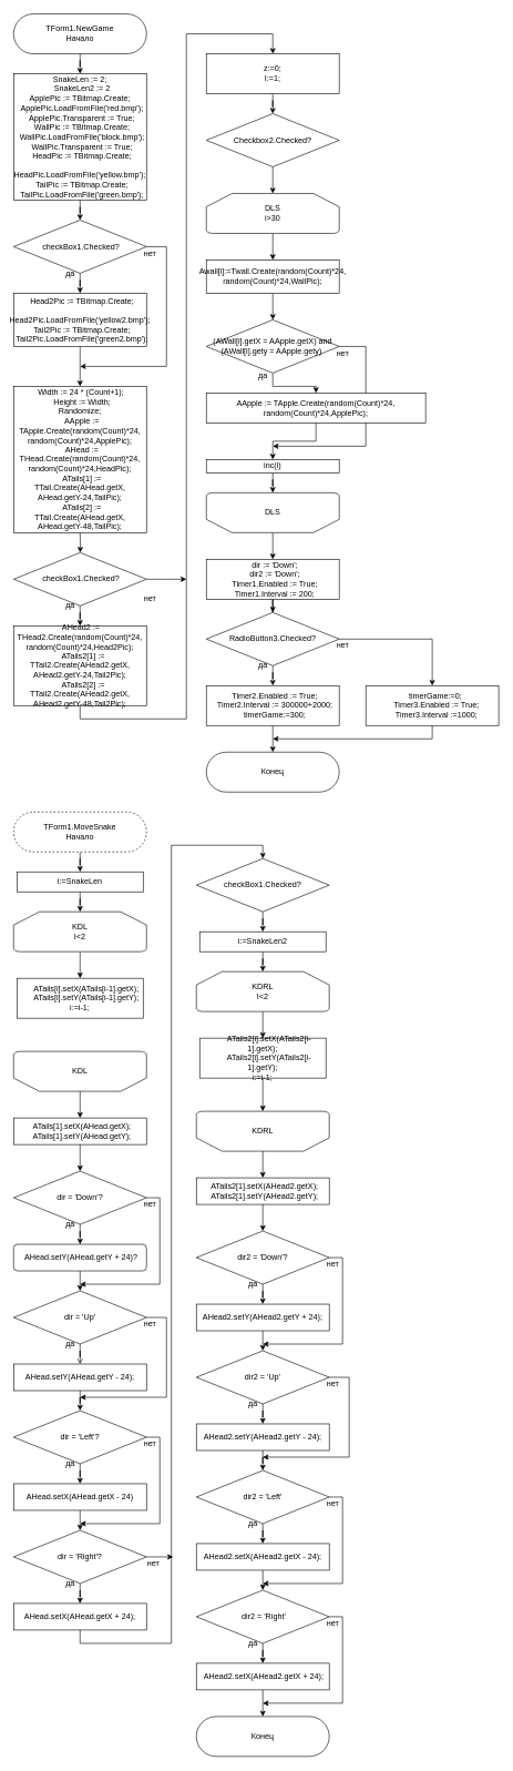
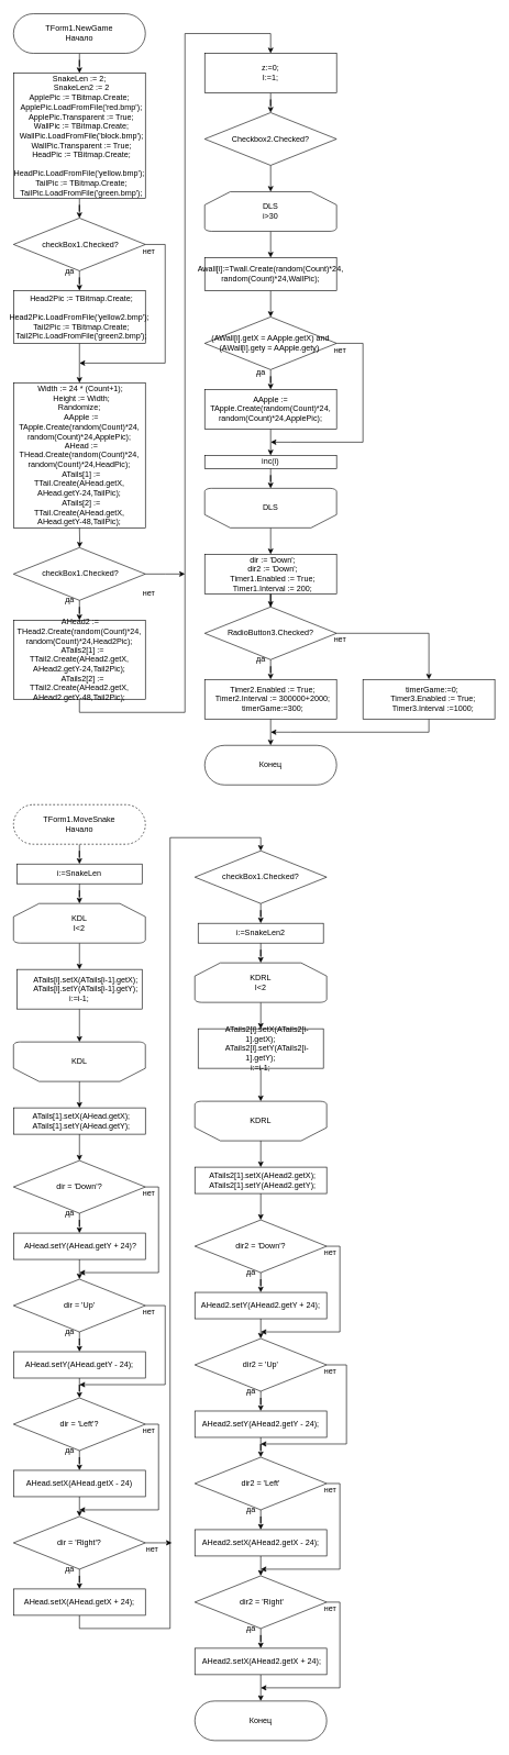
- <mxCell id="34" value="AApple := TApple.Create(random(Count)*24,&lt;br&gt;random(Count)*24,ApplePic);" style="rounded=0;whiteSpace=wrap;html=1;strokeWidth=1;" vertex="1" parent="1"><mxGeometry x="310" y="590" width="330" height="45" as="geometry" /></mxCell>
+ <mxCell id="34" value="AApple := TApple.Create(random(Count)*24,&lt;br&gt;random(Count)*24,ApplePic);" style="rounded=0;whiteSpace=wrap;html=1;strokeWidth=1;" vertex="1" parent="1"><mxGeometry x="310" y="590" width="200" height="60" as="geometry" /></mxCell>
+ <mxCell id="57" style="edgeStyle=orthogonalEdgeStyle;rounded=0;orthogonalLoop=1;jettySize=auto;html=1;exitX=0.5;exitY=1;exitDx=0;exitDy=0;" edge="1" parent="1" source="58" target="60"><mxGeometry relative="1" as="geometry" /></mxCell>
- <mxCell id="67" value="&amp;nbsp;AHead.setY(AHead.getY + 24)?" style="whiteSpace=wrap;html=1;strokeWidth=1;rounded=1;" vertex="1" parent="1"><mxGeometry x="20" y="1870" width="200" height="40" as="geometry" /></mxCell>
+ <mxCell id="67" value="&amp;nbsp;AHead.setY(AHead.getY + 24)?" style="rounded=0;whiteSpace=wrap;html=1;strokeWidth=1;" vertex="1" parent="1"><mxGeometry x="20" y="1870" width="200" height="40" as="geometry" /></mxCell>
- <mxCell id="70" style="edgeStyle=orthogonalEdgeStyle;rounded=0;orthogonalLoop=1;jettySize=auto;html=1;exitX=0.5;exitY=1;exitDx=0;exitDy=0;endArrow=open;" edge="1" parent="1" source="72" target="74"><mxGeometry relative="1" as="geometry" /></mxCell>
+ <mxCell id="70" style="edgeStyle=orthogonalEdgeStyle;rounded=0;orthogonalLoop=1;jettySize=auto;html=1;exitX=0.5;exitY=1;exitDx=0;exitDy=0;" edge="1" parent="1" source="72" target="74"><mxGeometry relative="1" as="geometry" /></mxCell>
